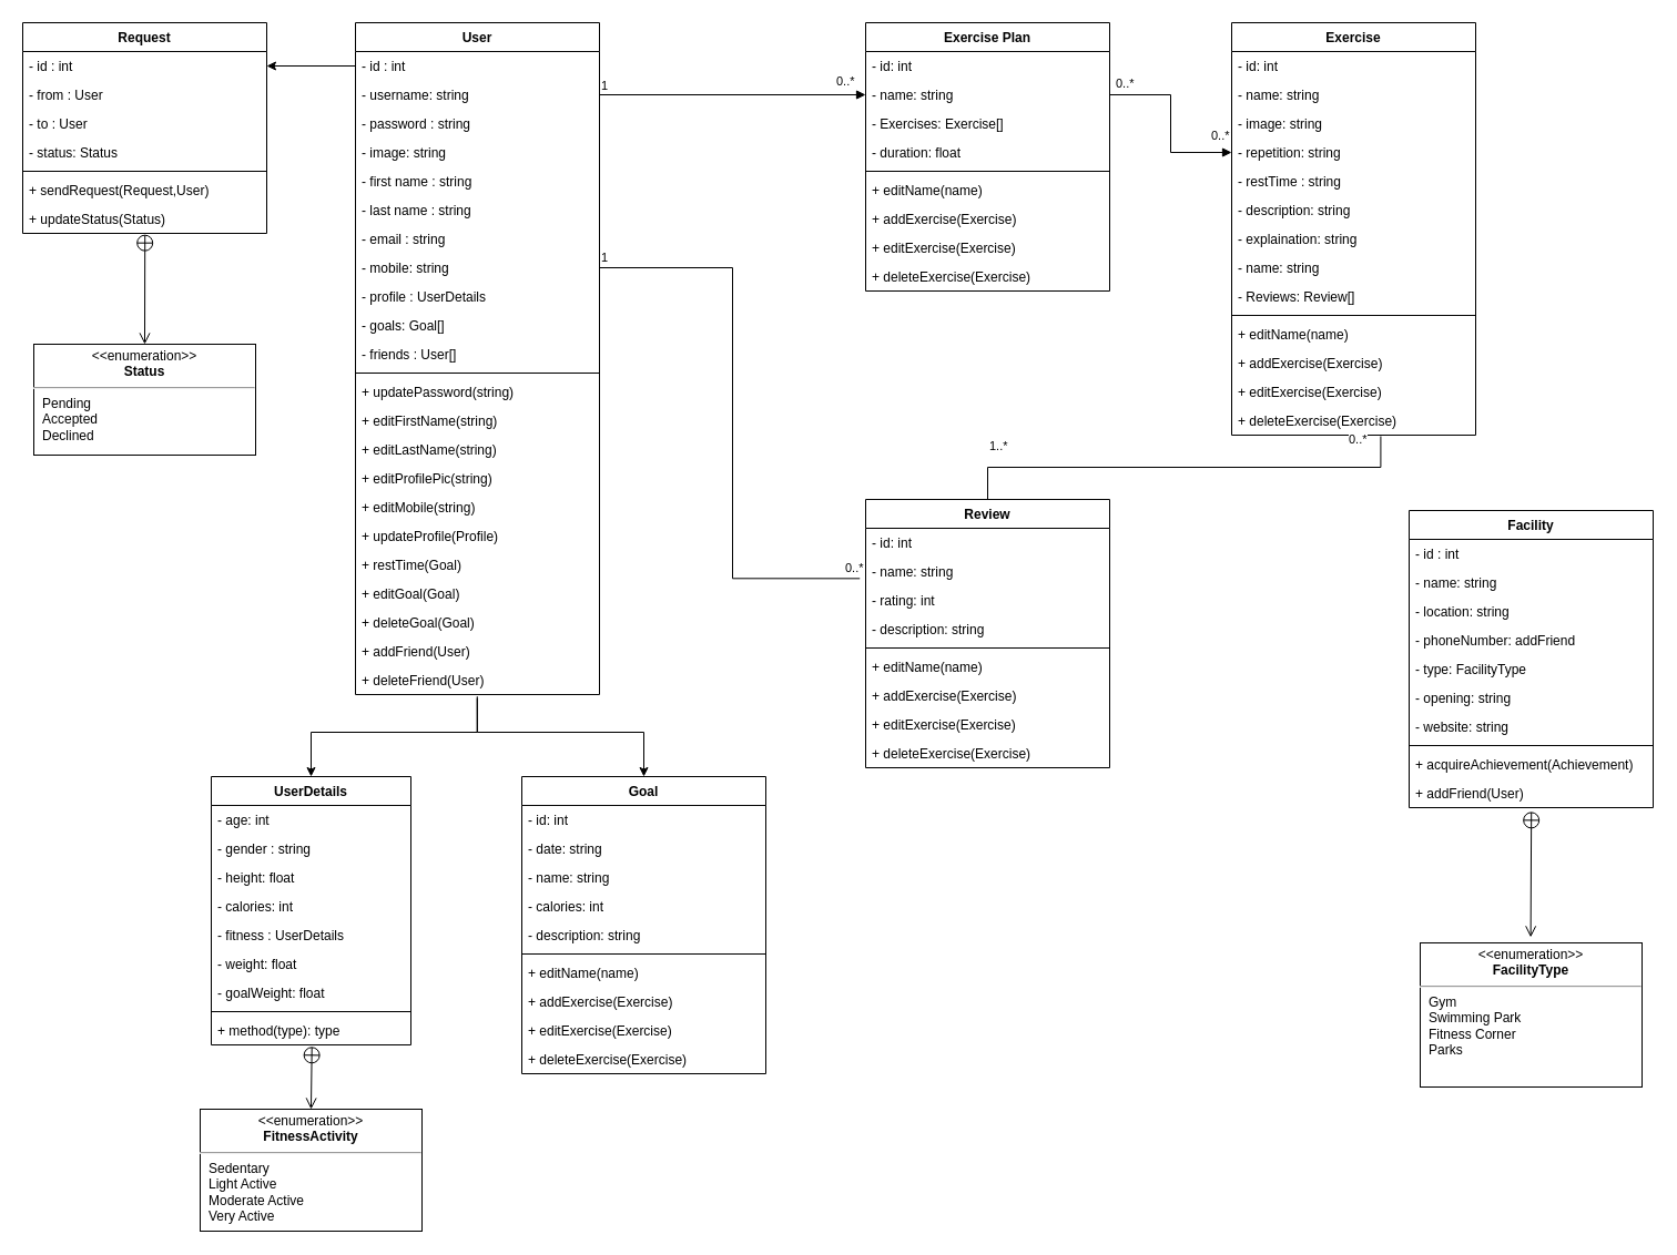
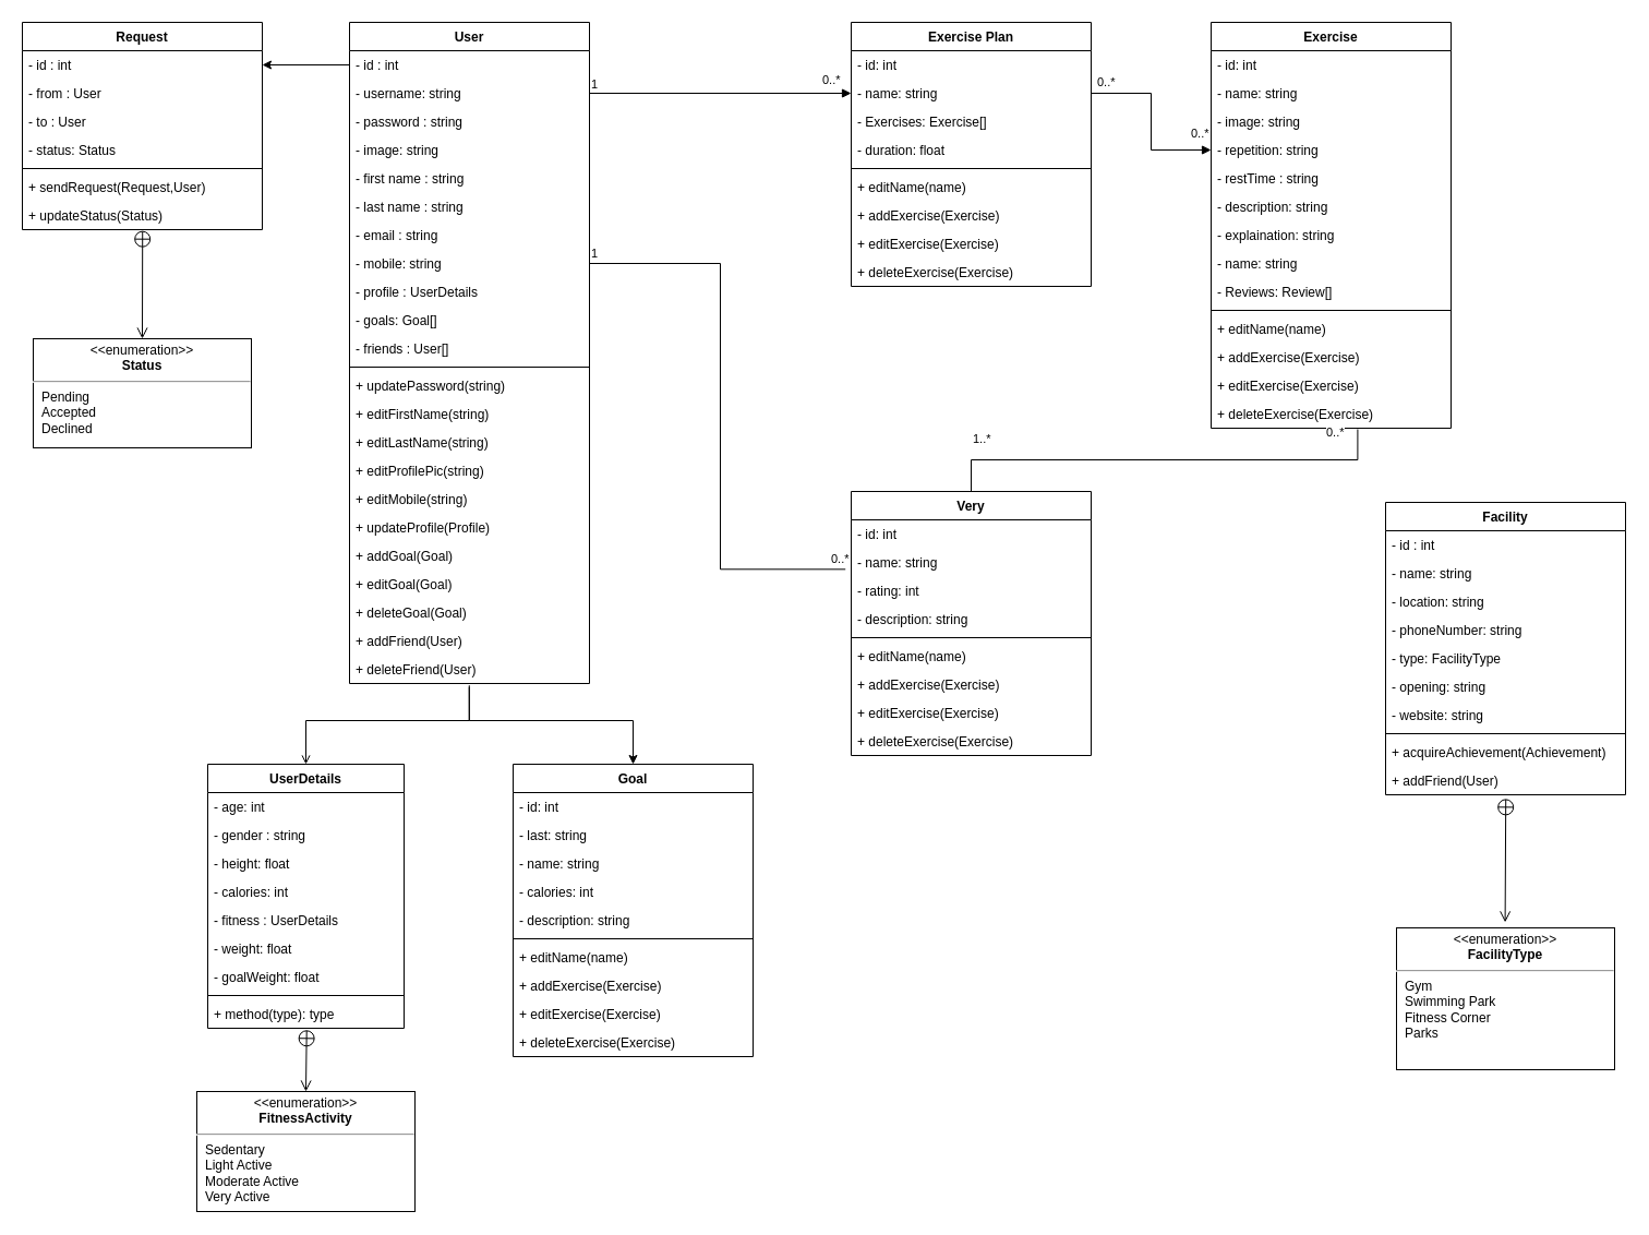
- <mxCell id="89" value="Review" style="swimlane;fontStyle=1;align=center;verticalAlign=top;childLayout=stackLayout;horizontal=1;startSize=26;horizontalStack=0;resizeParent=1;resizeParentMax=0;resizeLast=0;collapsible=1;marginBottom=0;" vertex="1" parent="1"><mxGeometry x="780" y="450" width="220" height="242" as="geometry" /></mxCell>
+ <mxCell id="89" value="Very" style="swimlane;fontStyle=1;align=center;verticalAlign=top;childLayout=stackLayout;horizontal=1;startSize=26;horizontalStack=0;resizeParent=1;resizeParentMax=0;resizeLast=0;collapsible=1;marginBottom=0;" vertex="1" parent="1"><mxGeometry x="780" y="450" width="220" height="242" as="geometry" /></mxCell>
- <mxCell id="22" value="+ restTime(Goal)" style="text;strokeColor=none;fillColor=none;align=left;verticalAlign=top;spacingLeft=4;spacingRight=4;overflow=hidden;rotatable=0;points=[[0,0.5],[1,0.5]];portConstraint=eastwest;" vertex="1" parent="3"><mxGeometry y="476" width="220" height="26" as="geometry" /></mxCell>
+ <mxCell id="22" value="+ addGoal(Goal)" style="text;strokeColor=none;fillColor=none;align=left;verticalAlign=top;spacingLeft=4;spacingRight=4;overflow=hidden;rotatable=0;points=[[0,0.5],[1,0.5]];portConstraint=eastwest;" vertex="1" parent="3"><mxGeometry y="476" width="220" height="26" as="geometry" /></mxCell>
- <mxCell id="42" value="- phoneNumber: addFriend" style="text;strokeColor=none;fillColor=none;align=left;verticalAlign=top;spacingLeft=4;spacingRight=4;overflow=hidden;rotatable=0;points=[[0,0.5],[1,0.5]];portConstraint=eastwest;" vertex="1" parent="38"><mxGeometry y="104" width="220" height="26" as="geometry" /></mxCell>
+ <mxCell id="42" value="- phoneNumber: string" style="text;strokeColor=none;fillColor=none;align=left;verticalAlign=top;spacingLeft=4;spacingRight=4;overflow=hidden;rotatable=0;points=[[0,0.5],[1,0.5]];portConstraint=eastwest;" vertex="1" parent="38"><mxGeometry y="104" width="220" height="26" as="geometry" /></mxCell>
- <mxCell id="59" style="edgeStyle=orthogonalEdgeStyle;rounded=0;orthogonalLoop=1;jettySize=auto;html=1;entryX=0.5;entryY=0;entryDx=0;entryDy=0;exitX=0.499;exitY=1.065;exitDx=0;exitDy=0;exitPerimeter=0;" edge="1" parent="1" source="26" target="27"><mxGeometry relative="1" as="geometry"><mxPoint x="380" y="610" as="sourcePoint" /><Array as="points"><mxPoint x="430" y="660" /><mxPoint x="280" y="660" /></Array></mxGeometry></mxCell>
+ <mxCell id="59" style="edgeStyle=orthogonalEdgeStyle;rounded=0;orthogonalLoop=1;jettySize=auto;html=1;entryX=0.5;entryY=0;entryDx=0;entryDy=0;exitX=0.499;exitY=1.065;exitDx=0;exitDy=0;exitPerimeter=0;endArrow=open;" edge="1" parent="1" source="26" target="27"><mxGeometry relative="1" as="geometry"><mxPoint x="380" y="610" as="sourcePoint" /><Array as="points"><mxPoint x="430" y="660" /><mxPoint x="280" y="660" /></Array></mxGeometry></mxCell>
- <mxCell id="112" value="- date: string" style="text;strokeColor=none;fillColor=none;align=left;verticalAlign=top;spacingLeft=4;spacingRight=4;overflow=hidden;rotatable=0;points=[[0,0.5],[1,0.5]];portConstraint=eastwest;" vertex="1" parent="110"><mxGeometry y="52" width="220" height="26" as="geometry" /></mxCell>
+ <mxCell id="112" value="- last: string" style="text;strokeColor=none;fillColor=none;align=left;verticalAlign=top;spacingLeft=4;spacingRight=4;overflow=hidden;rotatable=0;points=[[0,0.5],[1,0.5]];portConstraint=eastwest;" vertex="1" parent="110"><mxGeometry y="52" width="220" height="26" as="geometry" /></mxCell>
